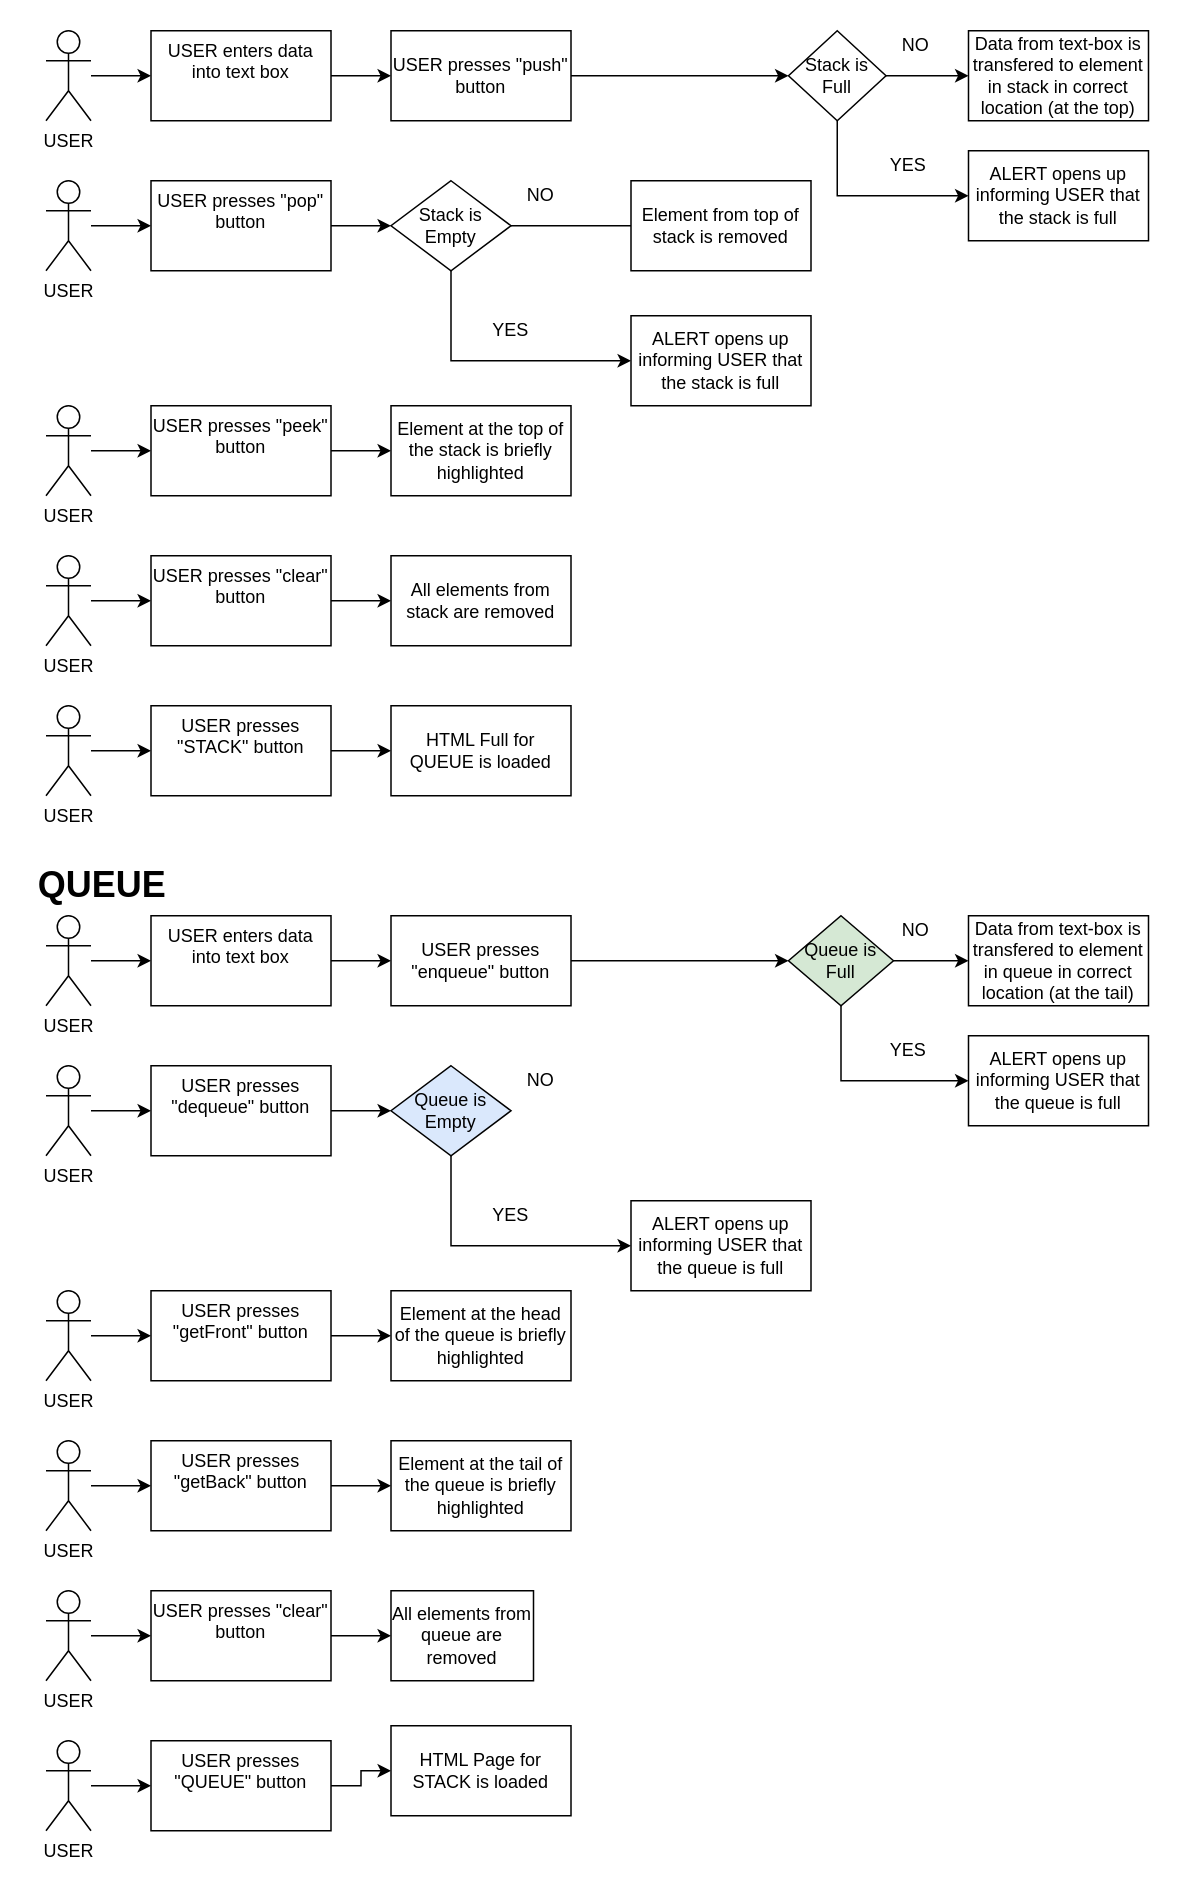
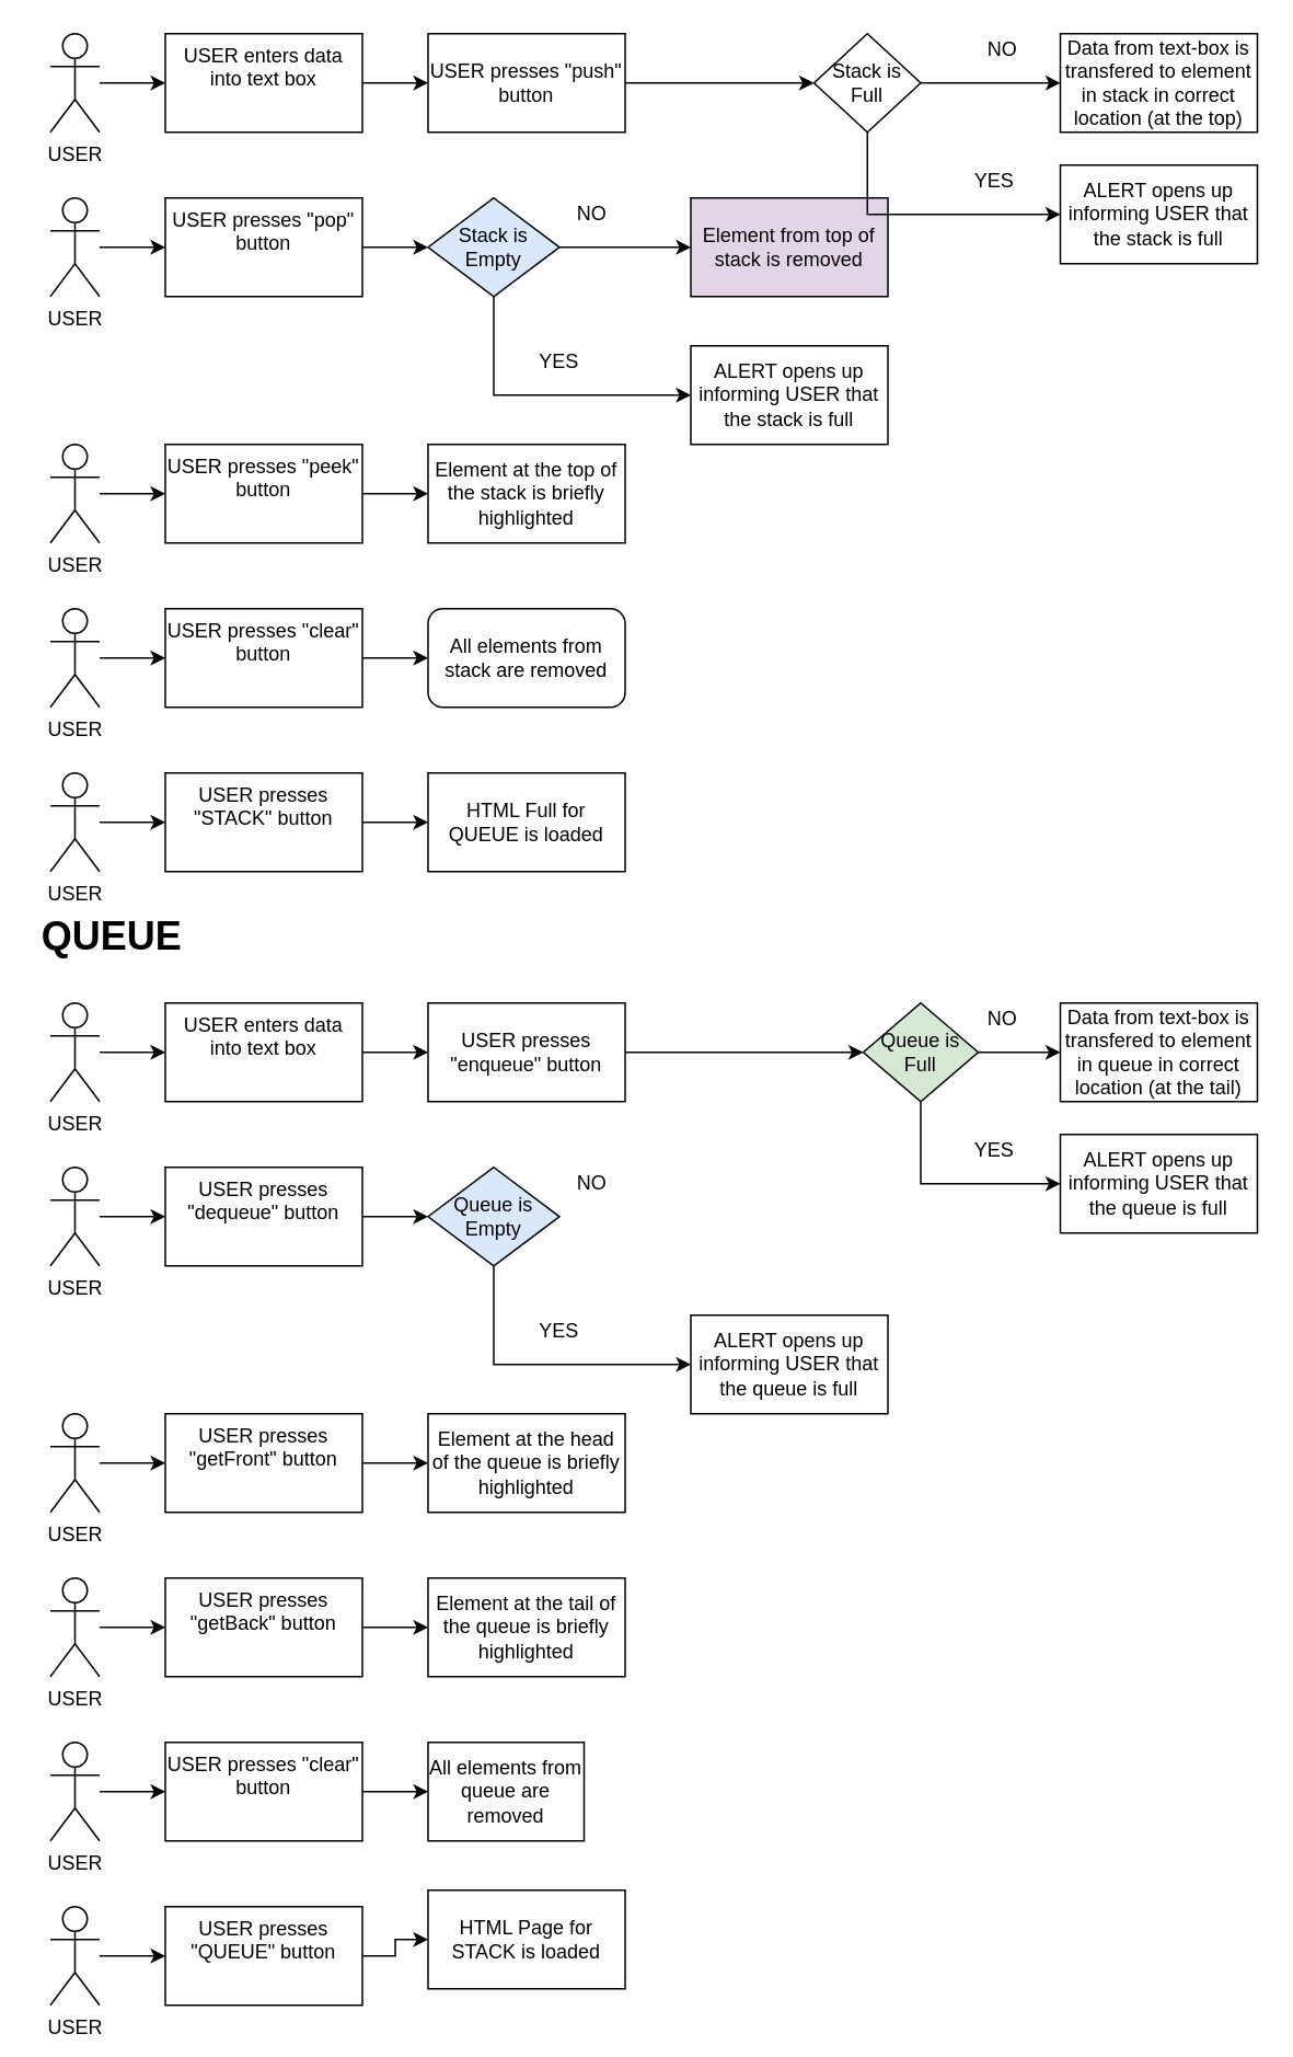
- <mxCell id="37" value="Stack is Full" style="rhombus;whiteSpace=wrap;html=1;" vertex="1" parent="1"><mxGeometry x="525" y="20" width="65" height="60" as="geometry" /></mxCell>
+ <mxCell id="37" value="Stack is Full" style="rhombus;whiteSpace=wrap;html=1;" vertex="1" parent="1"><mxGeometry x="495" y="20" width="65" height="60" as="geometry" /></mxCell>
- <mxCell id="42" value="Stack is Empty" style="rhombus;whiteSpace=wrap;html=1;" vertex="1" parent="1"><mxGeometry x="260" y="120" width="80" height="60" as="geometry" /></mxCell>
+ <mxCell id="42" value="Stack is Empty" style="rhombus;whiteSpace=wrap;html=1;fillColor=#dae8fc;" vertex="1" parent="1"><mxGeometry x="260" y="120" width="80" height="60" as="geometry" /></mxCell>
- <mxCell id="40" style="edgeStyle=orthogonalEdgeStyle;rounded=0;orthogonalLoop=1;jettySize=auto;html=1;exitX=1;exitY=0.5;exitDx=0;exitDy=0;entryX=0;entryY=0.5;entryDx=0;entryDy=0;endArrow=none;" edge="1" parent="1" source="42" target="15"><mxGeometry relative="1" as="geometry" /></mxCell>
+ <mxCell id="40" style="edgeStyle=orthogonalEdgeStyle;rounded=0;orthogonalLoop=1;jettySize=auto;html=1;exitX=1;exitY=0.5;exitDx=0;exitDy=0;entryX=0;entryY=0.5;entryDx=0;entryDy=0;" edge="1" parent="1" source="42" target="15"><mxGeometry relative="1" as="geometry" /></mxCell>
- <mxCell id="15" value="Element from top of stack is removed" style="rounded=0;whiteSpace=wrap;html=1;" vertex="1" parent="1"><mxGeometry x="420" y="120" width="120" height="60" as="geometry" /></mxCell>
+ <mxCell id="15" value="Element from top of stack is removed" style="rounded=0;whiteSpace=wrap;html=1;fillColor=#e1d5e7;" vertex="1" parent="1"><mxGeometry x="420" y="120" width="120" height="60" as="geometry" /></mxCell>
- <mxCell id="34" value="All elements from stack are removed" style="rounded=0;whiteSpace=wrap;html=1;" vertex="1" parent="1"><mxGeometry x="260" y="370" width="120" height="60" as="geometry" /></mxCell>
+ <mxCell id="34" value="All elements from stack are removed" style="whiteSpace=wrap;html=1;rounded=1;" vertex="1" parent="1"><mxGeometry x="260" y="370" width="120" height="60" as="geometry" /></mxCell>
- <mxCell id="82" value="&lt;h1&gt;QUEUE&lt;/h1&gt;" style="text;html=1;strokeColor=none;fillColor=none;spacing=5;spacingTop=-20;whiteSpace=wrap;overflow=hidden;rounded=0;" vertex="1" parent="1"><mxGeometry y="570" width="100" height="40" as="geometry" x="20" /></mxCell>
+ <mxCell id="82" value="&lt;h1&gt;QUEUE&lt;/h1&gt;" style="text;html=1;strokeColor=none;fillColor=none;spacing=5;spacingTop=-20;whiteSpace=wrap;overflow=hidden;rounded=0;" vertex="1" parent="1"><mxGeometry x="20" y="550" width="100" height="40" as="geometry" /></mxCell>
